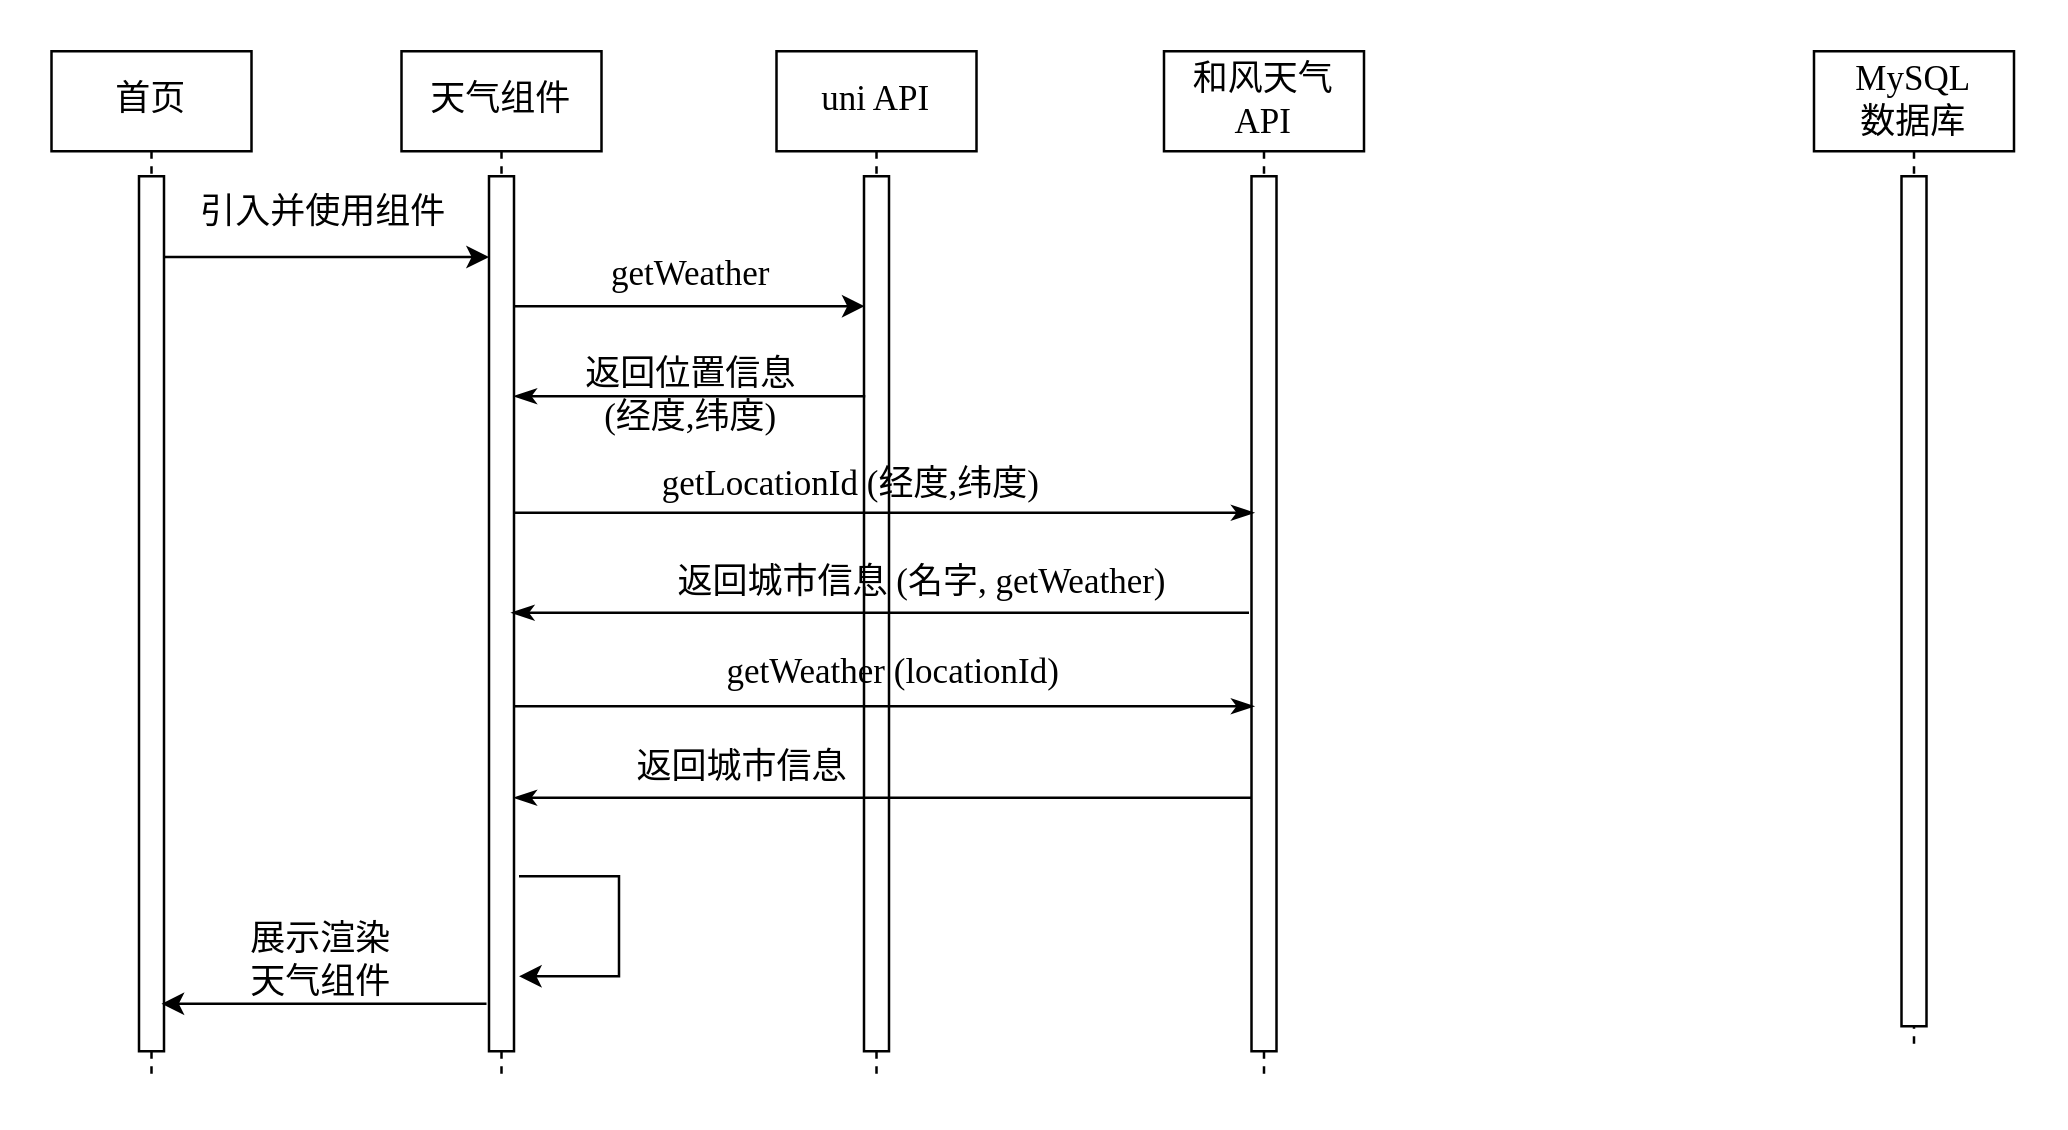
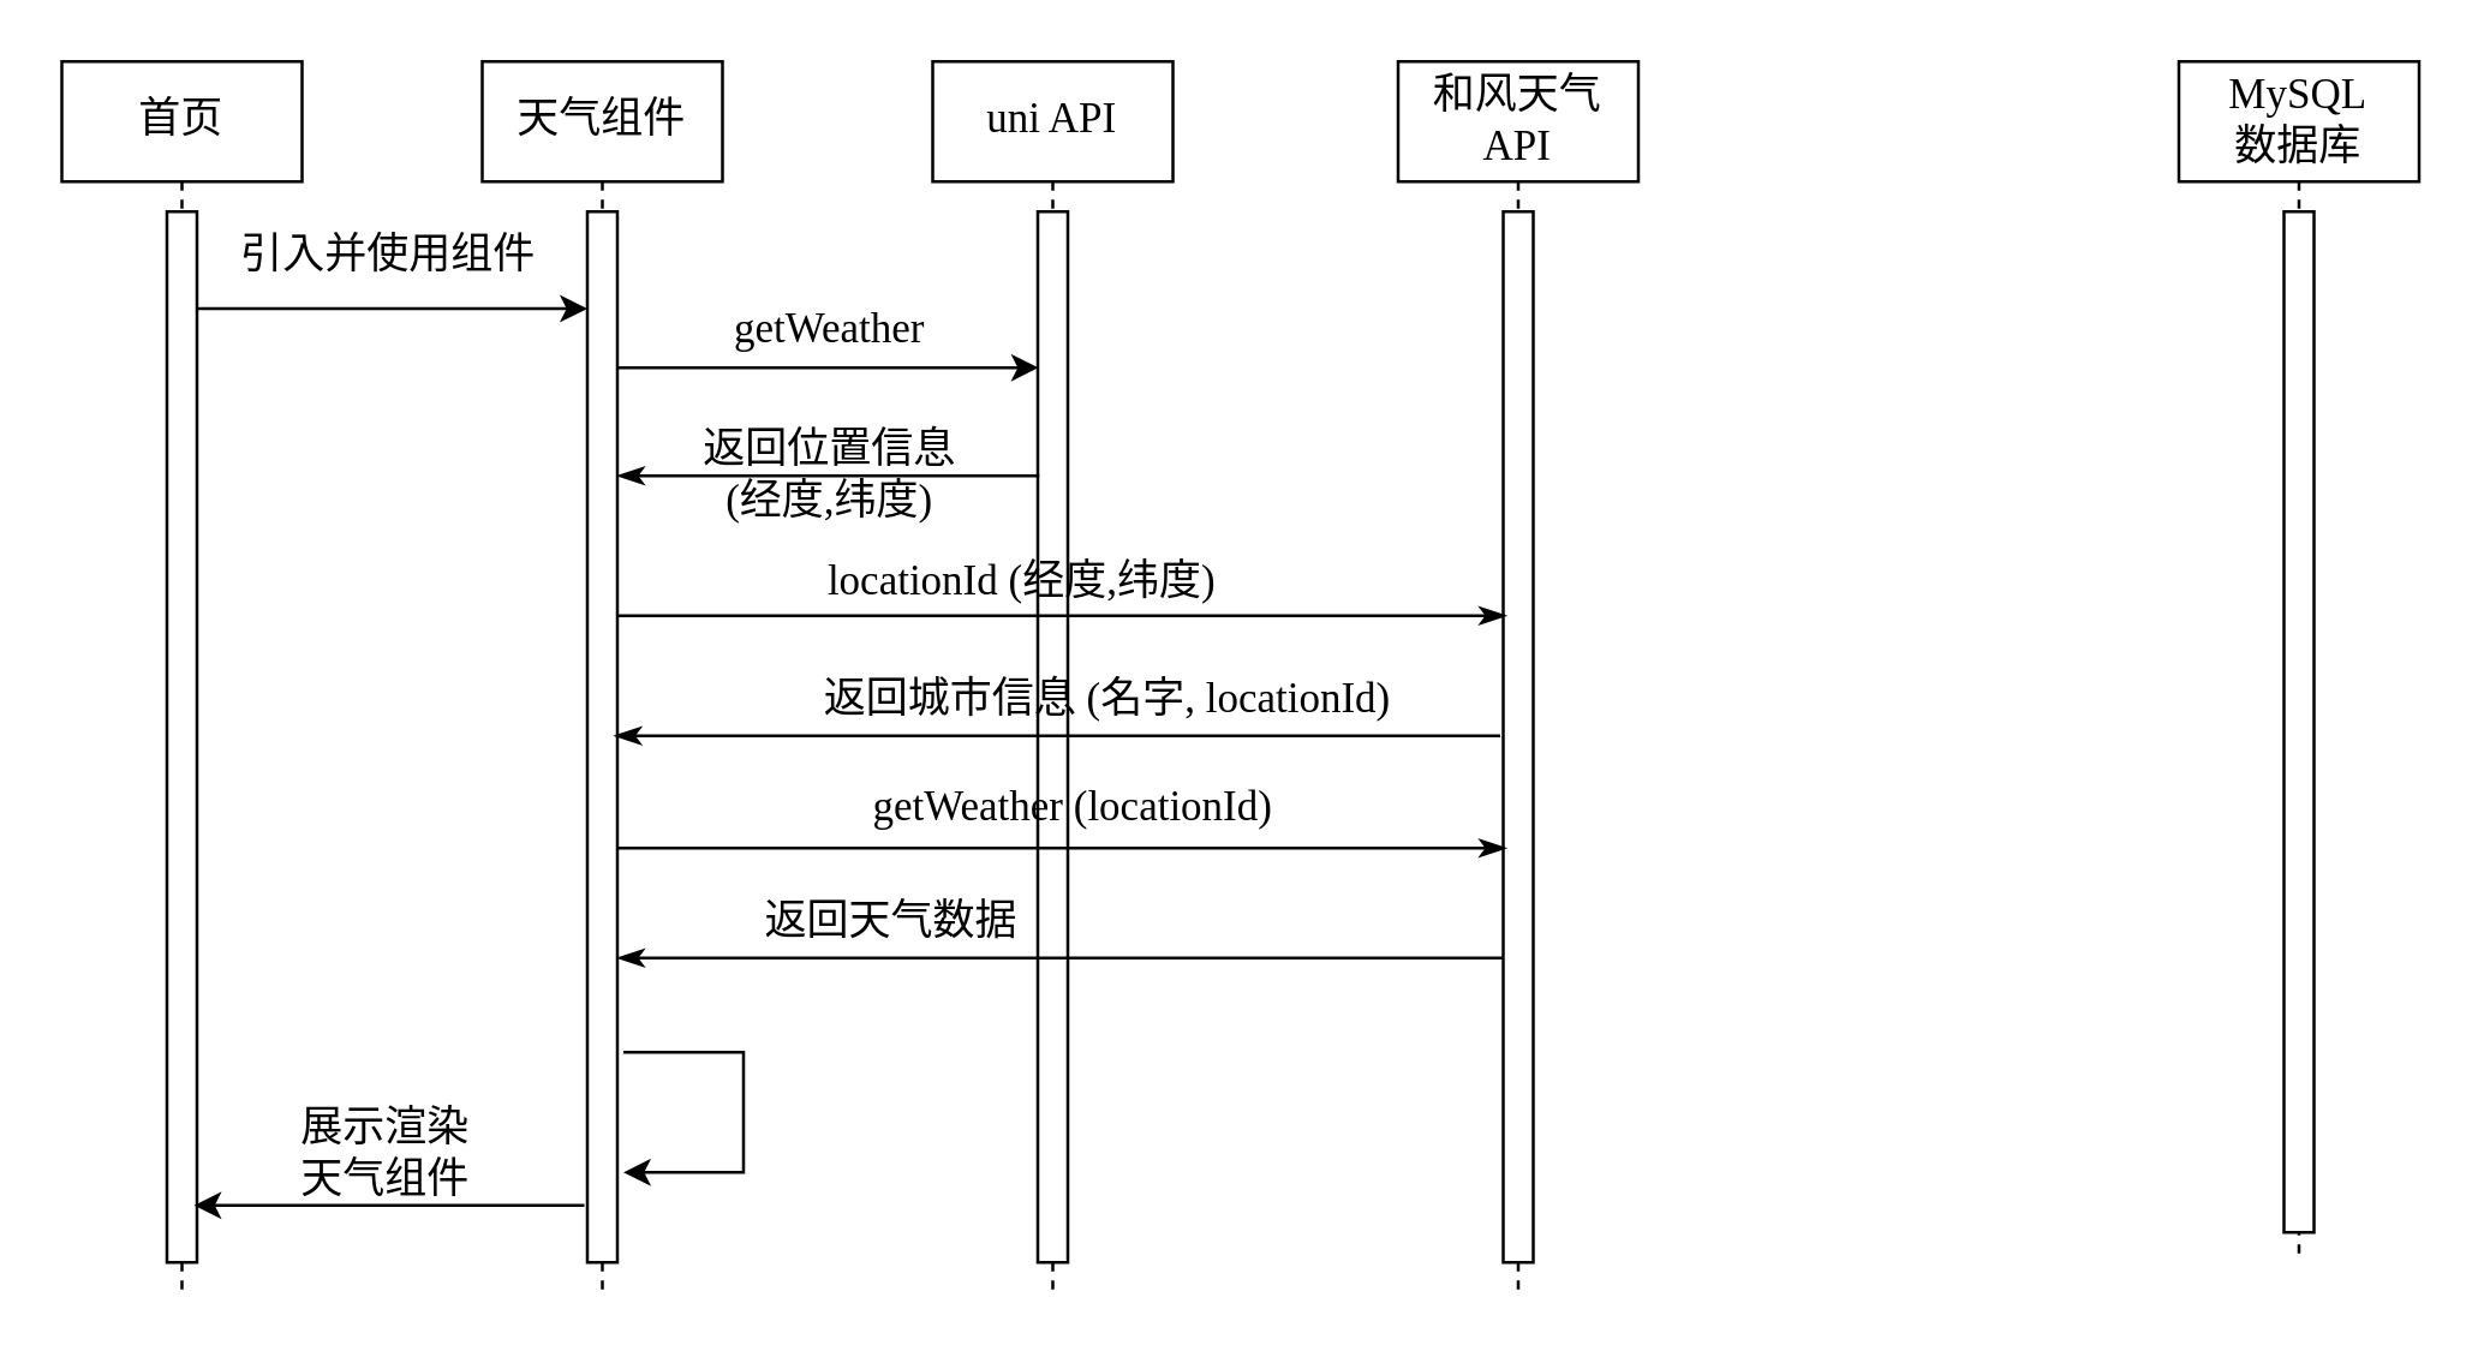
- <mxCell id="26" value="getLocationId&amp;nbsp;&lt;span style=&quot;background-color: transparent; color: light-dark(rgb(0, 0, 0), rgb(255, 255, 255));&quot;&gt;(经度,纬度)&lt;/span&gt;" style="text;html=1;align=center;verticalAlign=middle;whiteSpace=wrap;rounded=0;fontSize=14;fontFamily=宋体;" vertex="1" parent="1"><mxGeometry x="240" y="181" width="199.75" height="26" as="geometry" /></mxCell>
+ <mxCell id="26" value="locationId&amp;nbsp;&lt;span style=&quot;background-color: transparent; color: light-dark(rgb(0, 0, 0), rgb(255, 255, 255));&quot;&gt;(经度,纬度)&lt;/span&gt;" style="text;html=1;align=center;verticalAlign=middle;whiteSpace=wrap;rounded=0;fontSize=14;fontFamily=宋体;" vertex="1" parent="1"><mxGeometry x="240" y="181" width="199.75" height="26" as="geometry" /></mxCell>
- <mxCell id="25" value="返回城市信息 (名字, getWeather)" style="text;html=1;align=center;verticalAlign=middle;whiteSpace=wrap;rounded=0;fontSize=14;fontFamily=宋体;" vertex="1" parent="1"><mxGeometry x="247" y="220" width="243" height="26" as="geometry" /></mxCell>
+ <mxCell id="25" value="返回城市信息 (名字, locationId)" style="text;html=1;align=center;verticalAlign=middle;whiteSpace=wrap;rounded=0;fontSize=14;fontFamily=宋体;" vertex="1" parent="1"><mxGeometry x="247" y="220" width="243" height="26" as="geometry" /></mxCell>
- <mxCell id="29" value="返回城市信息" style="text;html=1;align=center;verticalAlign=middle;whiteSpace=wrap;rounded=0;fontSize=14;fontFamily=宋体;" vertex="1" parent="1"><mxGeometry x="240" y="294" width="113" height="26" as="geometry" /></mxCell>
+ <mxCell id="29" value="返回天气数据" style="text;html=1;align=center;verticalAlign=middle;whiteSpace=wrap;rounded=0;fontSize=14;fontFamily=宋体;" vertex="1" parent="1"><mxGeometry x="240" y="294" width="113" height="26" as="geometry" /></mxCell>
